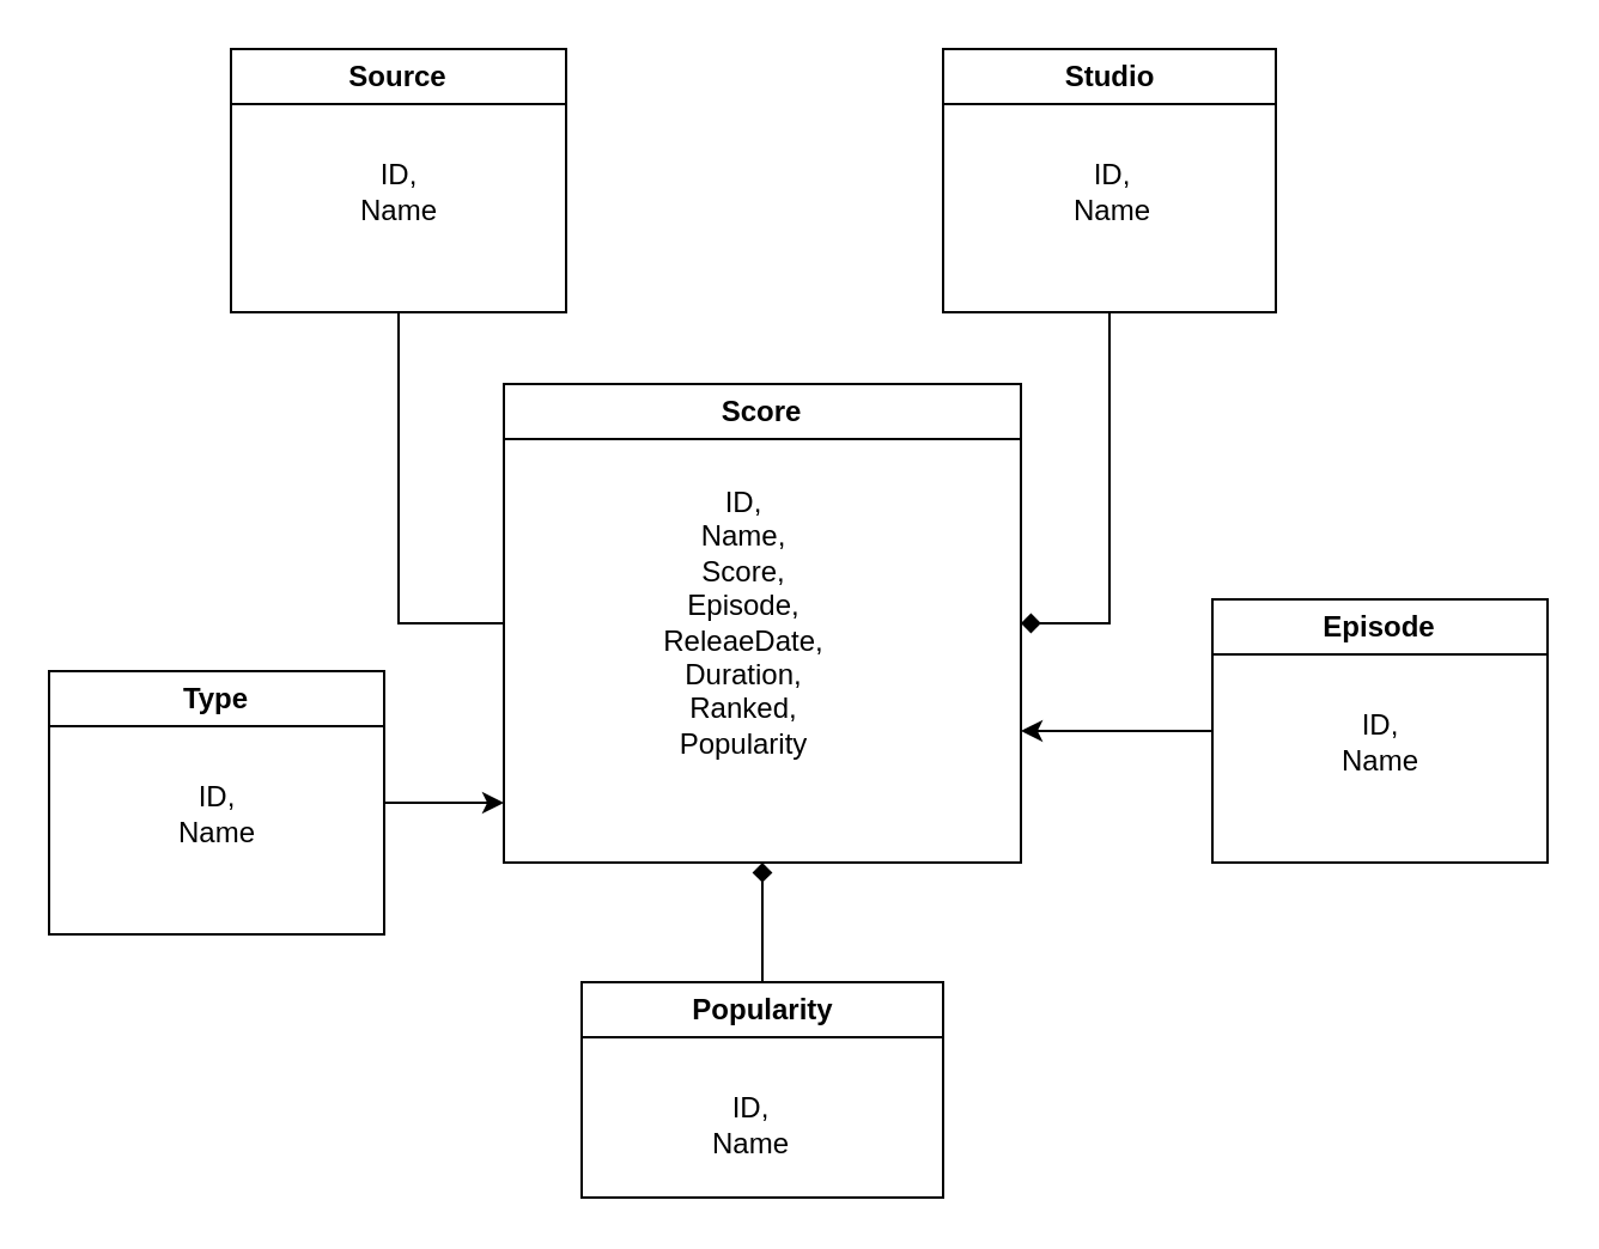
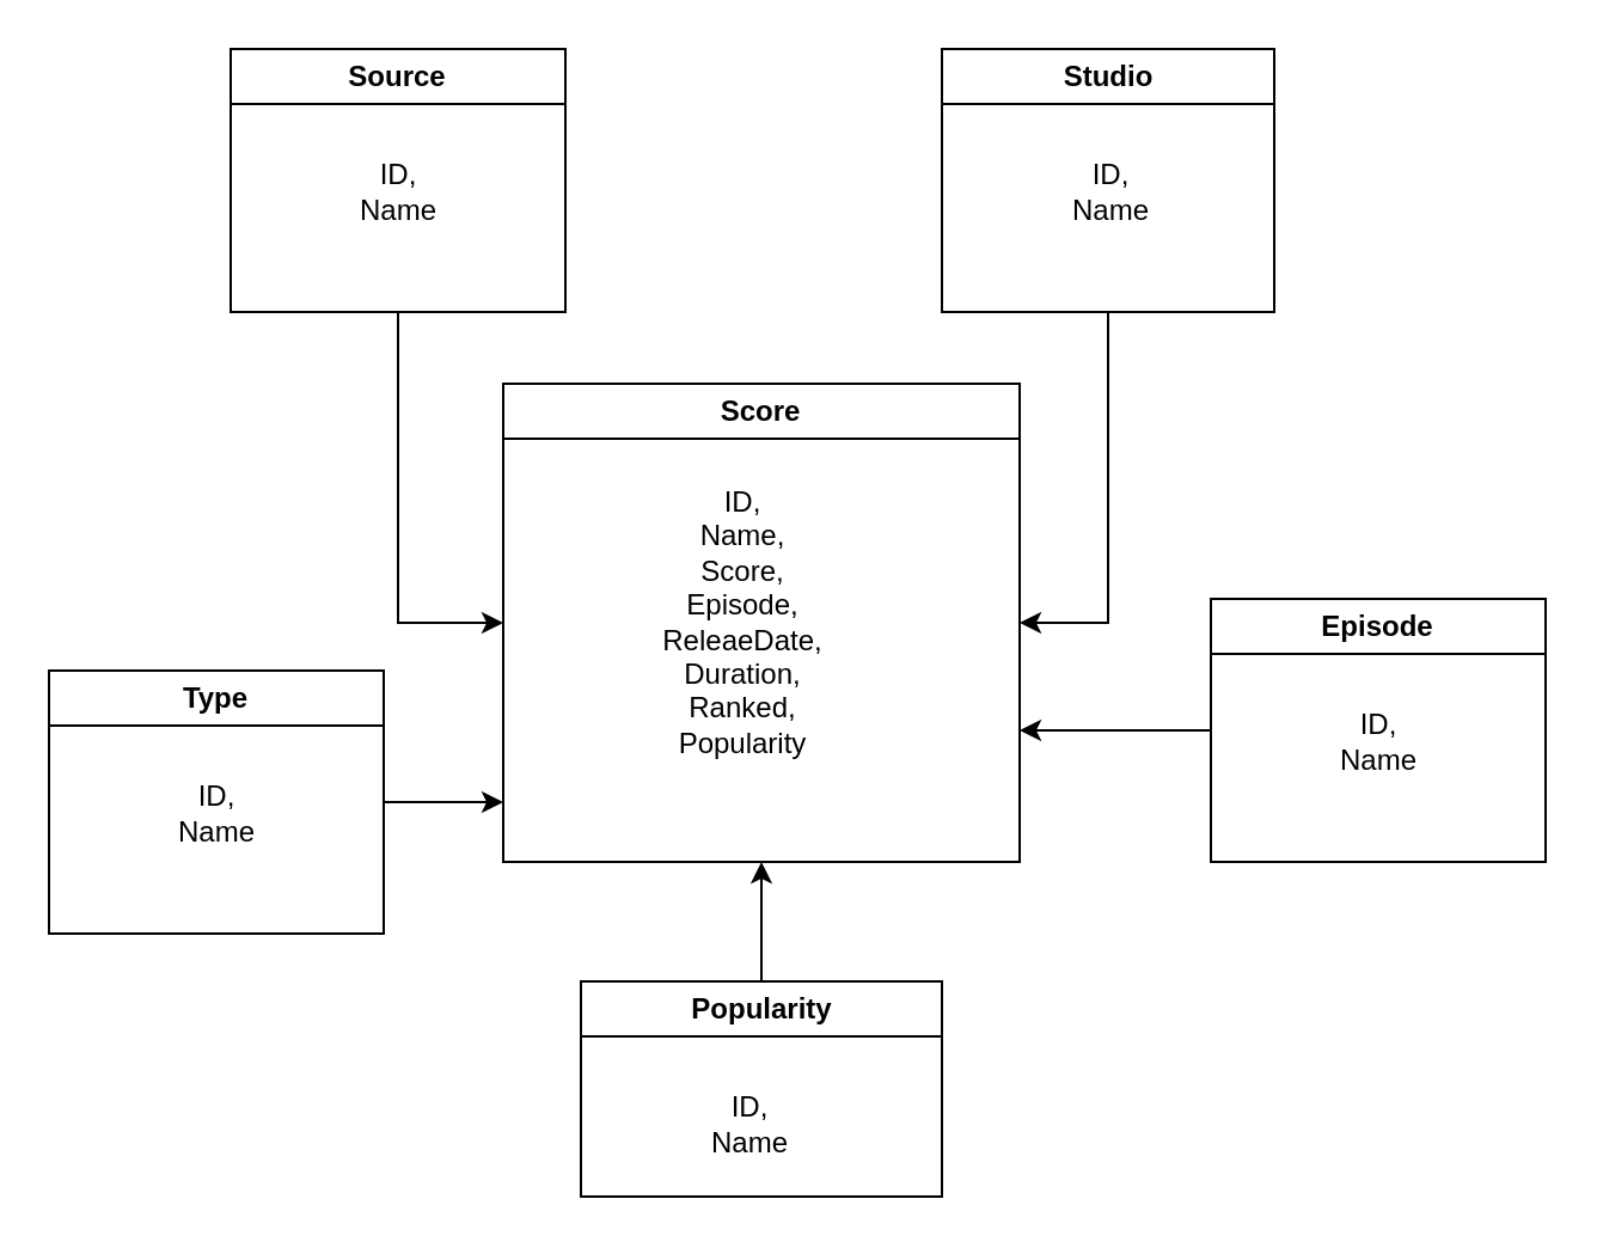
- <mxCell id="16" style="edgeStyle=orthogonalEdgeStyle;rounded=0;orthogonalLoop=1;jettySize=auto;html=1;entryX=0;entryY=0.5;entryDx=0;entryDy=0;endArrow=none;" edge="1" parent="1" source="17" target="2"><mxGeometry relative="1" as="geometry" /></mxCell>
+ <mxCell id="16" style="edgeStyle=orthogonalEdgeStyle;rounded=0;orthogonalLoop=1;jettySize=auto;html=1;entryX=0;entryY=0.5;entryDx=0;entryDy=0;" edge="1" parent="1" source="17" target="2"><mxGeometry relative="1" as="geometry" /></mxCell>
- <mxCell id="13" style="edgeStyle=orthogonalEdgeStyle;rounded=0;orthogonalLoop=1;jettySize=auto;html=1;exitX=0.5;exitY=1;exitDx=0;exitDy=0;entryX=1;entryY=0.5;entryDx=0;entryDy=0;endArrow=diamond;" edge="1" parent="1" source="14" target="2"><mxGeometry relative="1" as="geometry" /></mxCell>
+ <mxCell id="13" style="edgeStyle=orthogonalEdgeStyle;rounded=0;orthogonalLoop=1;jettySize=auto;html=1;exitX=0.5;exitY=1;exitDx=0;exitDy=0;entryX=1;entryY=0.5;entryDx=0;entryDy=0;" edge="1" parent="1" source="14" target="2"><mxGeometry relative="1" as="geometry" /></mxCell>
- <mxCell id="10" value="" style="edgeStyle=orthogonalEdgeStyle;rounded=0;orthogonalLoop=1;jettySize=auto;html=1;entryX=0.5;entryY=1;entryDx=0;entryDy=0;endArrow=diamond;" edge="1" parent="1" source="11" target="2"><mxGeometry relative="1" as="geometry" /></mxCell>
+ <mxCell id="10" value="" style="edgeStyle=orthogonalEdgeStyle;rounded=0;orthogonalLoop=1;jettySize=auto;html=1;entryX=0.5;entryY=1;entryDx=0;entryDy=0;" edge="1" parent="1" source="11" target="2"><mxGeometry relative="1" as="geometry" /></mxCell>
